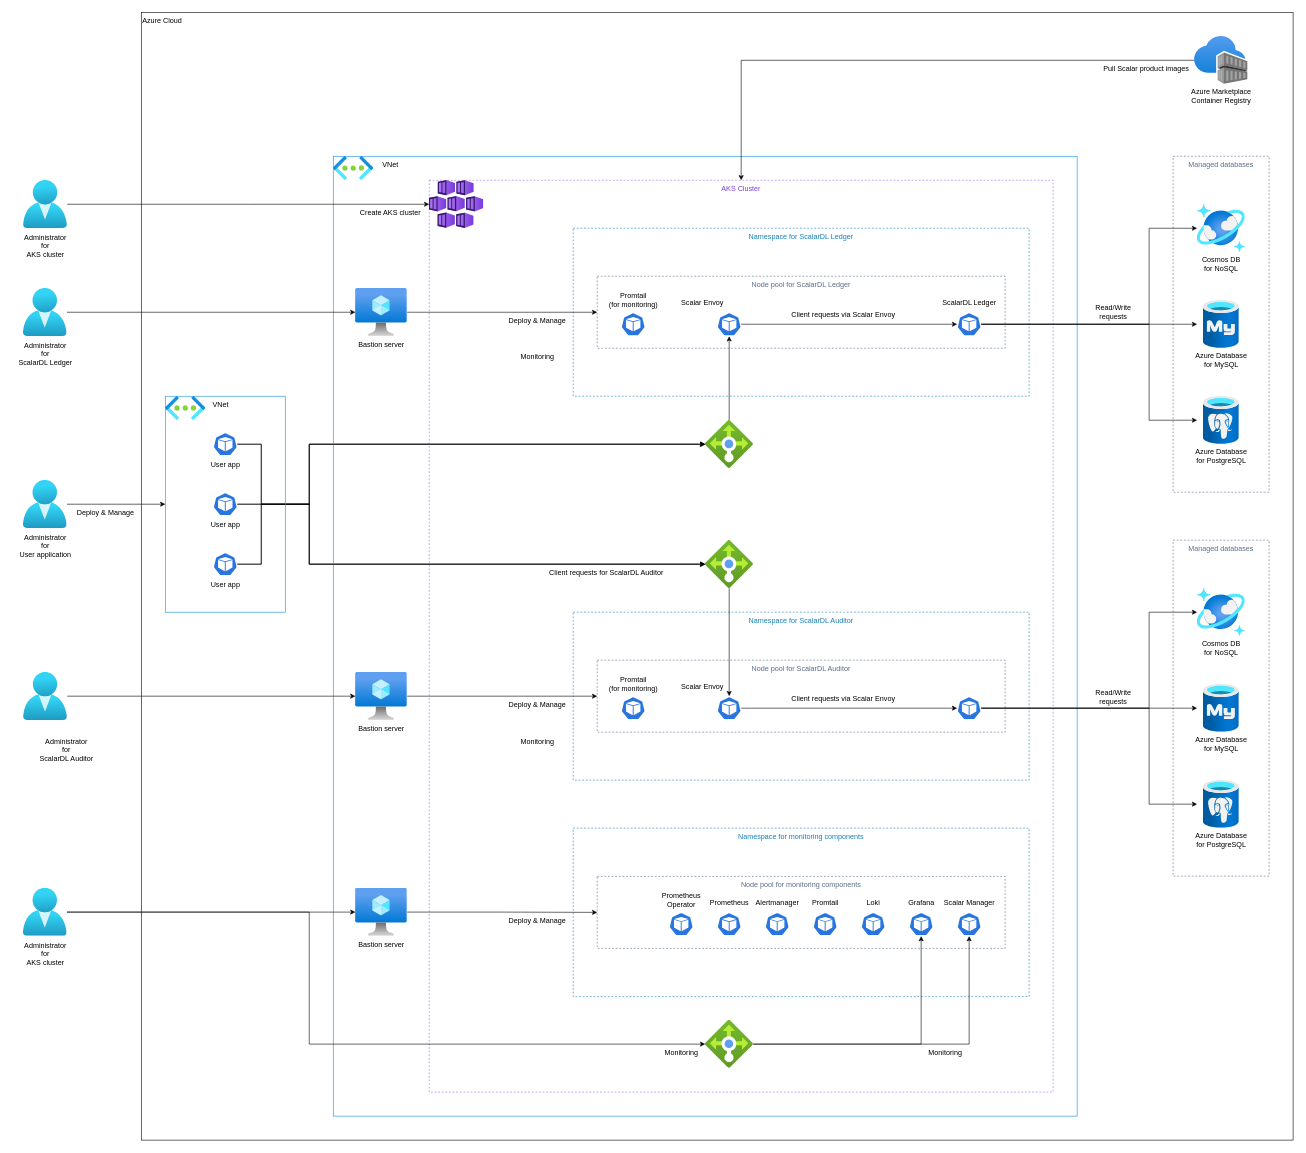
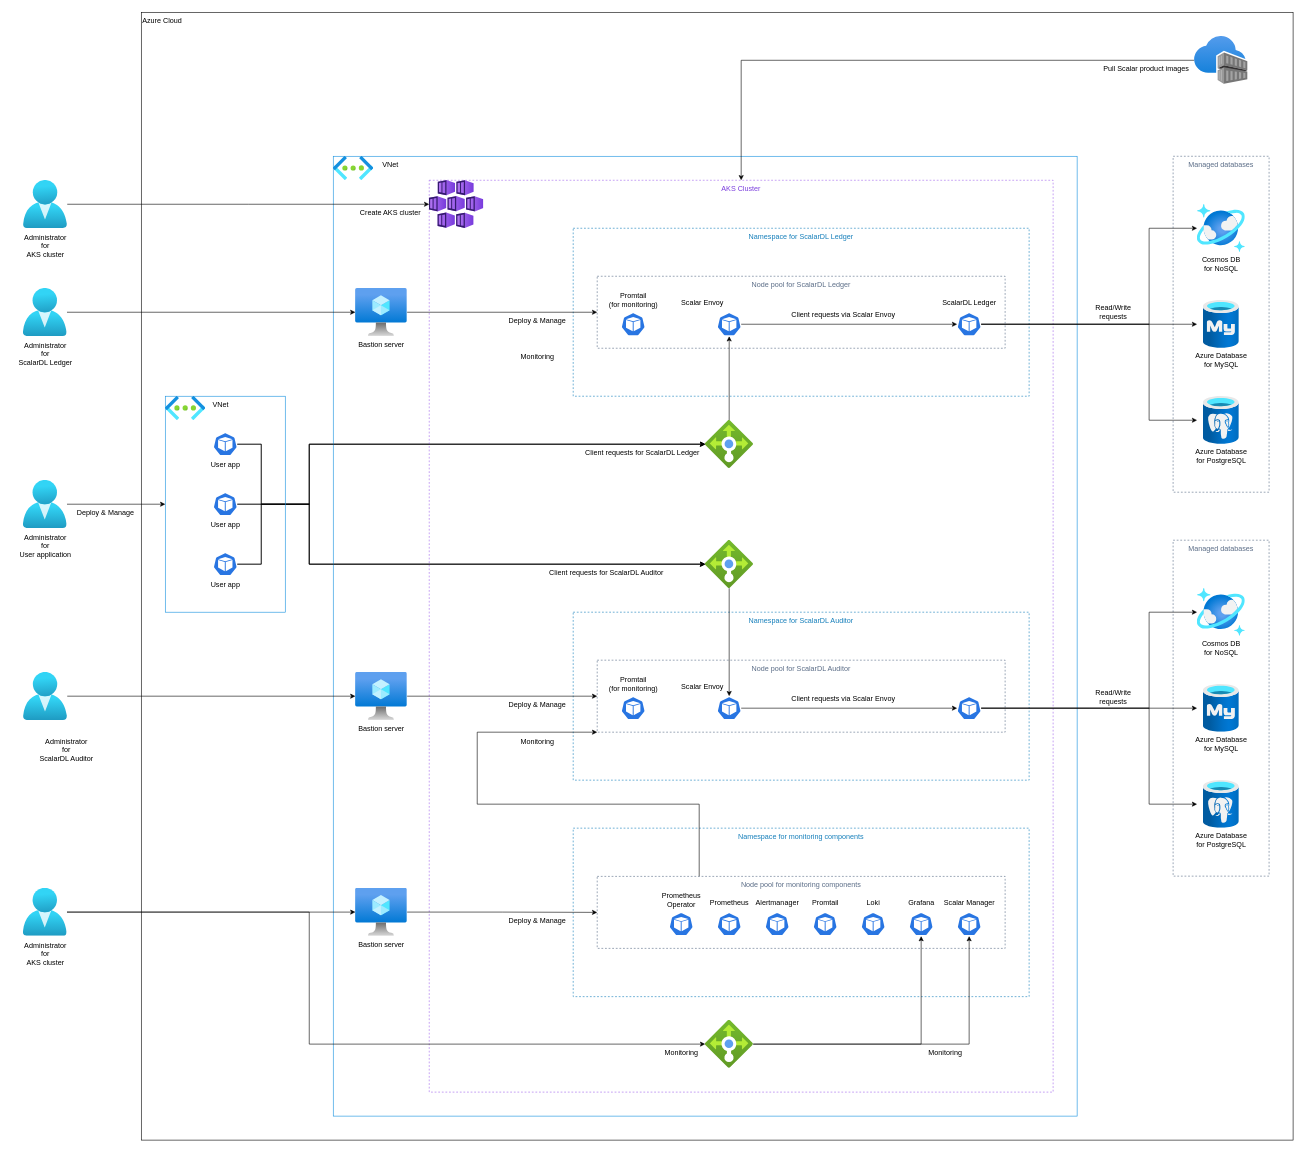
- <mxCell id="101" value="Azure Marketplace&lt;br&gt;Container Registry" style="text;html=1;align=center;verticalAlign=middle;resizable=0;points=[];autosize=1;strokeColor=none;fillColor=none;" vertex="1" parent="1"><mxGeometry x="1975" y="140" width="120" height="40" as="geometry" /></mxCell>
+ <mxCell id="61" value="Client requests for ScalarDL Ledger" style="text;html=1;align=center;verticalAlign=middle;resizable=0;points=[];autosize=1;strokeColor=none;fillColor=none;" vertex="1" parent="1"><mxGeometry x="965" y="740" width="210" height="30" as="geometry" /></mxCell>
+ <mxCell id="35" style="edgeStyle=orthogonalEdgeStyle;rounded=0;orthogonalLoop=1;jettySize=auto;html=1;entryX=0;entryY=1;entryDx=0;entryDy=0;exitX=0.25;exitY=0;exitDx=0;exitDy=0;" edge="1" parent="1" source="36" target="37"><mxGeometry relative="1" as="geometry"><Array as="points"><mxPoint x="1165" y="1340" /><mxPoint x="795" y="1340" /><mxPoint x="795" y="1220" /></Array></mxGeometry></mxCell>
